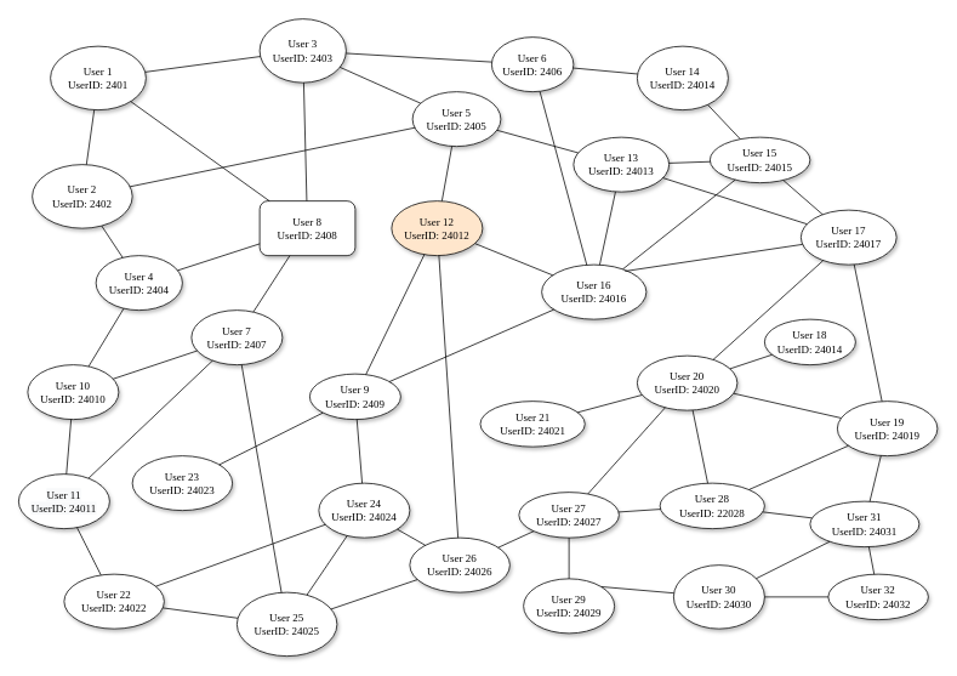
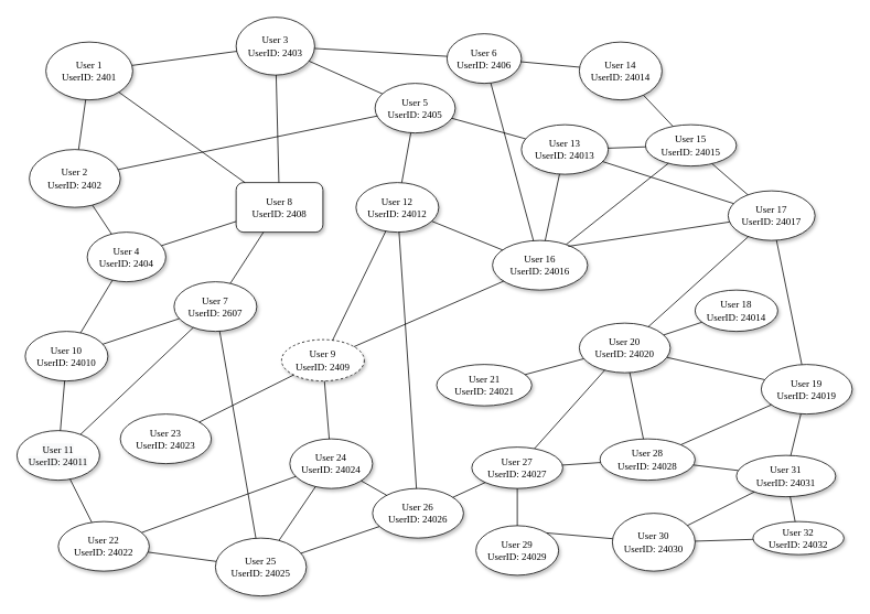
- <mxCell id="8" value="User 12&lt;br&gt;UserID: 24012" style="ellipse;whiteSpace=wrap;html=1;rounded=0;shadow=1;comic=0;labelBackgroundColor=none;strokeWidth=1;fontFamily=Verdana;fontSize=12;align=center;fillColor=#ffe6cc;" parent="1" vertex="1"><mxGeometry x="430" y="220" width="100" height="60" as="geometry" /></mxCell>
+ <mxCell id="8" value="User 12&lt;br&gt;UserID: 24012" style="ellipse;whiteSpace=wrap;html=1;rounded=0;shadow=1;comic=0;labelBackgroundColor=none;strokeWidth=1;fontFamily=Verdana;fontSize=12;align=center;" parent="1" vertex="1"><mxGeometry x="430" y="220" width="100" height="60" as="geometry" /></mxCell>
- <mxCell id="17" value="User 7&lt;br&gt;UserID: 2407" style="ellipse;whiteSpace=wrap;html=1;rounded=0;shadow=1;comic=0;labelBackgroundColor=none;strokeWidth=1;fontFamily=Verdana;fontSize=12;align=center;" parent="1" vertex="1"><mxGeometry x="210" y="340" width="100" height="60" as="geometry" /></mxCell>
+ <mxCell id="17" value="User 7&lt;br&gt;UserID: 2607" style="ellipse;whiteSpace=wrap;html=1;rounded=0;shadow=1;comic=0;labelBackgroundColor=none;strokeWidth=1;fontFamily=Verdana;fontSize=12;align=center;" parent="1" vertex="1"><mxGeometry x="210" y="340" width="100" height="60" as="geometry" /></mxCell>
- <mxCell id="18" value="User 9&lt;br&gt;UserID: 2409" style="ellipse;whiteSpace=wrap;html=1;rounded=0;shadow=1;comic=0;labelBackgroundColor=none;strokeWidth=1;fontFamily=Verdana;fontSize=12;align=center;" parent="1" vertex="1"><mxGeometry x="340" y="410" width="100" height="50" as="geometry" /></mxCell>
+ <mxCell id="18" value="User 9&lt;br&gt;UserID: 2409" style="ellipse;whiteSpace=wrap;html=1;rounded=0;shadow=1;comic=0;labelBackgroundColor=none;strokeWidth=1;fontFamily=Verdana;fontSize=12;align=center;dashed=1;" parent="1" vertex="1"><mxGeometry x="340" y="410" width="100" height="50" as="geometry" /></mxCell>
- <mxCell id="22" value="User 28&lt;br&gt;UserID: 22028" style="ellipse;whiteSpace=wrap;html=1;rounded=0;shadow=1;comic=0;labelBackgroundColor=none;strokeWidth=1;fontFamily=Verdana;fontSize=12;align=center;" parent="1" vertex="1"><mxGeometry x="725" y="530" width="115" height="50" as="geometry" /></mxCell>
+ <mxCell id="22" value="User 28&lt;br&gt;UserID: 24028" style="ellipse;whiteSpace=wrap;html=1;rounded=0;shadow=1;comic=0;labelBackgroundColor=none;strokeWidth=1;fontFamily=Verdana;fontSize=12;align=center;" parent="1" vertex="1"><mxGeometry x="725" y="530" width="115" height="50" as="geometry" /></mxCell>
- <mxCell id="33" value="User 32&lt;br&gt;UserID: 24032" style="ellipse;whiteSpace=wrap;html=1;rounded=0;shadow=1;comic=0;labelBackgroundColor=none;strokeWidth=1;fontFamily=Verdana;fontSize=12;align=center;" parent="1" vertex="1"><mxGeometry x="910" y="630" width="110" height="50" as="geometry" /></mxCell>
+ <mxCell id="33" value="User 32&lt;br&gt;UserID: 24032" style="ellipse;whiteSpace=wrap;html=1;rounded=0;shadow=1;comic=0;labelBackgroundColor=none;strokeWidth=1;fontFamily=Verdana;fontSize=12;align=center;" parent="1" vertex="1"><mxGeometry x="910" y="630" width="110" height="40" as="geometry" /></mxCell>
